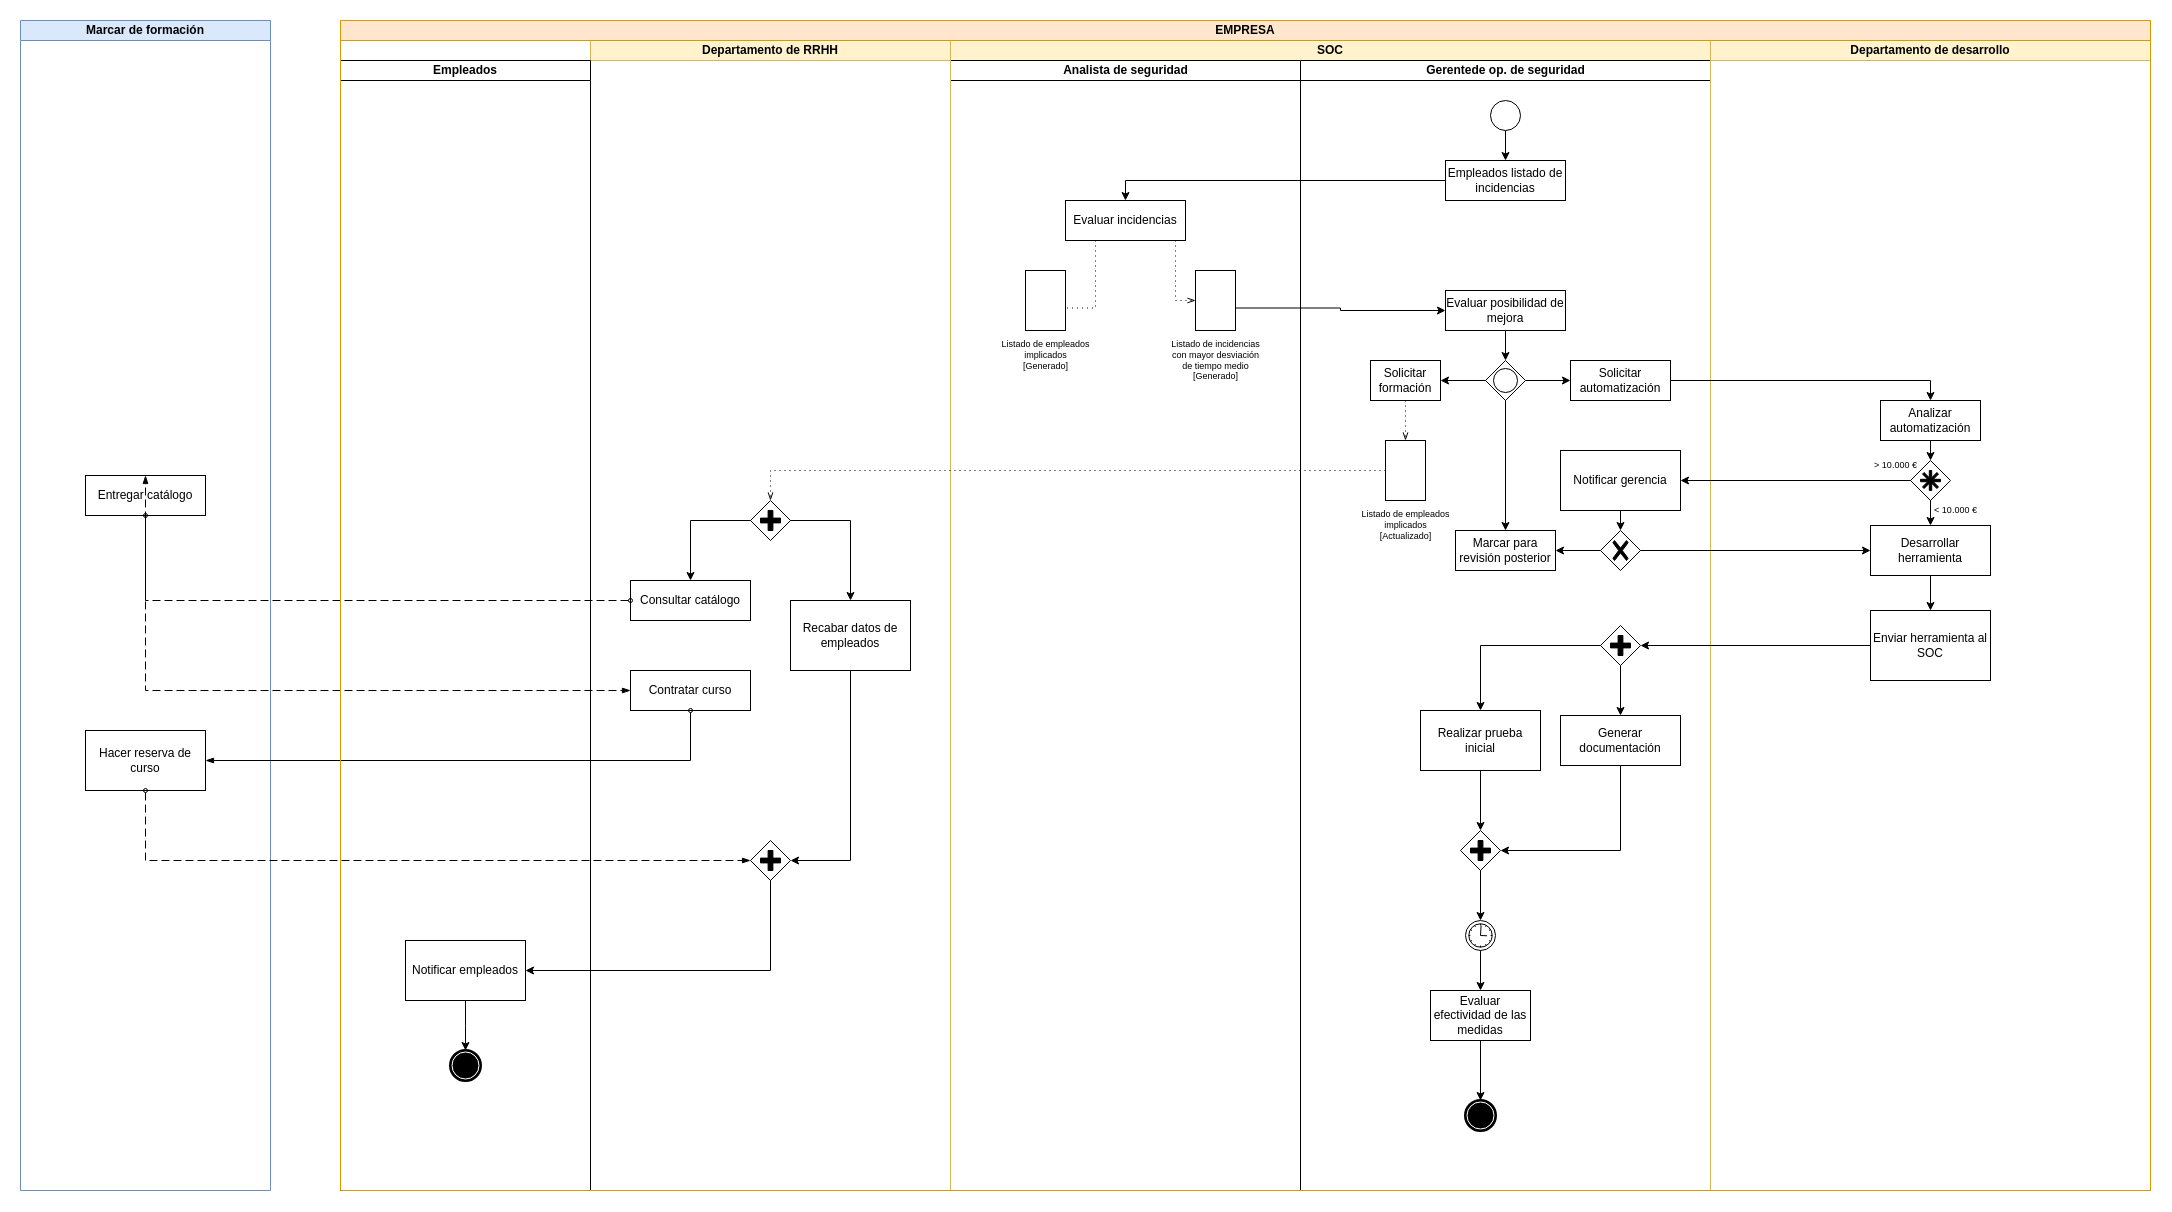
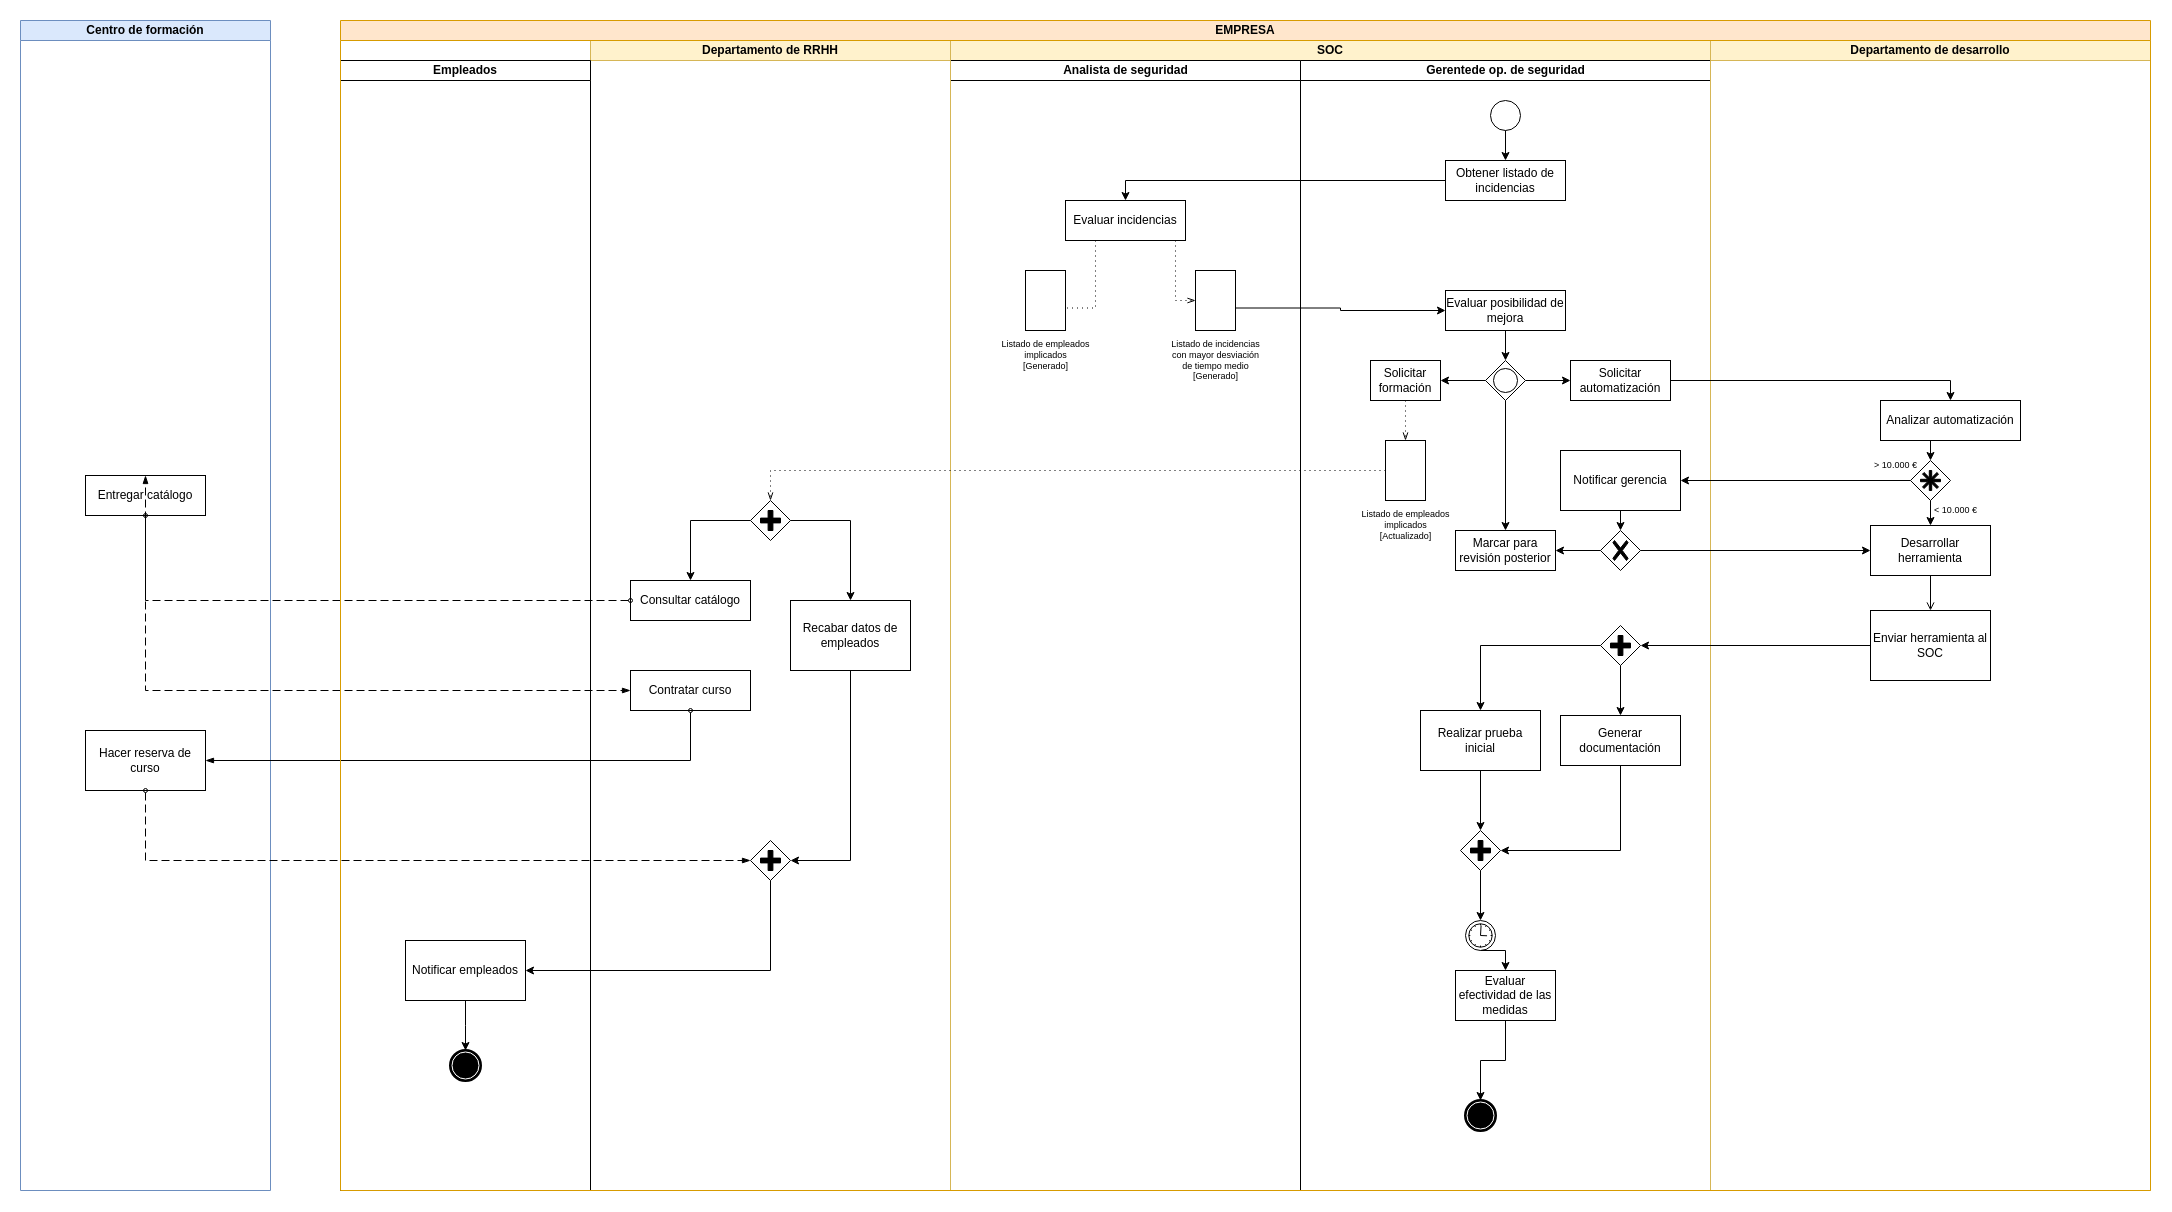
- <mxCell id="71" value="Marcar de formación" style="swimlane;startSize=20;whiteSpace=wrap;html=1;fillColor=#dae8fc;strokeColor=#6c8ebf;" vertex="1" parent="1"><mxGeometry x="20" y="20" width="250" height="1170" as="geometry" /></mxCell>
+ <mxCell id="71" value="Centro de formación" style="swimlane;startSize=20;whiteSpace=wrap;html=1;fillColor=#dae8fc;strokeColor=#6c8ebf;" vertex="1" parent="1"><mxGeometry x="20" y="20" width="250" height="1170" as="geometry" /></mxCell>
- <mxCell id="15" value="Empleados listado de incidencias" style="points=[[0.25,0,0],[0.5,0,0],[0.75,0,0],[1,0.25,0],[1,0.5,0],[1,0.75,0],[0.75,1,0],[0.5,1,0],[0.25,1,0],[0,0.75,0],[0,0.5,0],[0,0.25,0]];shape=mxgraph.bpmn.task2;whiteSpace=wrap;rectStyle=rounded;size=10;html=1;container=1;expand=0;collapsible=0;taskMarker=abstract;" vertex="1" parent="13"><mxGeometry x="145" y="100" width="120" height="40" as="geometry" /></mxCell>
+ <mxCell id="15" value="Obtener listado de incidencias" style="points=[[0.25,0,0],[0.5,0,0],[0.75,0,0],[1,0.25,0],[1,0.5,0],[1,0.75,0],[0.75,1,0],[0.5,1,0],[0.25,1,0],[0,0.75,0],[0,0.5,0],[0,0.25,0]];shape=mxgraph.bpmn.task2;whiteSpace=wrap;rectStyle=rounded;size=10;html=1;container=1;expand=0;collapsible=0;taskMarker=abstract;" vertex="1" parent="13"><mxGeometry x="145" y="100" width="120" height="40" as="geometry" /></mxCell>
- <mxCell id="58" value="Analizar automatización" style="points=[[0.25,0,0],[0.5,0,0],[0.75,0,0],[1,0.25,0],[1,0.5,0],[1,0.75,0],[0.75,1,0],[0.5,1,0],[0.25,1,0],[0,0.75,0],[0,0.5,0],[0,0.25,0]];shape=mxgraph.bpmn.task2;whiteSpace=wrap;rectStyle=rounded;size=10;html=1;container=1;expand=0;collapsible=0;taskMarker=abstract;" vertex="1" parent="56"><mxGeometry x="170" y="360" width="100" height="40" as="geometry" /></mxCell>
+ <mxCell id="58" value="Analizar automatización" style="points=[[0.25,0,0],[0.5,0,0],[0.75,0,0],[1,0.25,0],[1,0.5,0],[1,0.75,0],[0.75,1,0],[0.5,1,0],[0.25,1,0],[0,0.75,0],[0,0.5,0],[0,0.25,0]];shape=mxgraph.bpmn.task2;whiteSpace=wrap;rectStyle=rounded;size=10;html=1;container=1;expand=0;collapsible=0;taskMarker=abstract;" vertex="1" parent="56"><mxGeometry x="170" y="360" width="140" height="40" as="geometry" /></mxCell>
- <mxCell id="60" style="edgeStyle=orthogonalEdgeStyle;rounded=0;orthogonalLoop=1;jettySize=auto;html=1;exitX=0.5;exitY=1;exitDx=0;exitDy=0;exitPerimeter=0;" edge="1" parent="56" source="61" target="65"><mxGeometry relative="1" as="geometry" /></mxCell>
+ <mxCell id="60" style="edgeStyle=orthogonalEdgeStyle;rounded=0;orthogonalLoop=1;jettySize=auto;html=1;exitX=0.5;exitY=1;exitDx=0;exitDy=0;exitPerimeter=0;endArrow=open;" edge="1" parent="56" source="61" target="65"><mxGeometry relative="1" as="geometry" /></mxCell>
- <mxCell id="44" value="Evaluar efectividad de las medidas" style="points=[[0.25,0,0],[0.5,0,0],[0.75,0,0],[1,0.25,0],[1,0.5,0],[1,0.75,0],[0.75,1,0],[0.5,1,0],[0.25,1,0],[0,0.75,0],[0,0.5,0],[0,0.25,0]];shape=mxgraph.bpmn.task2;whiteSpace=wrap;rectStyle=rounded;size=10;html=1;container=1;expand=0;collapsible=0;taskMarker=abstract;" vertex="1" parent="13"><mxGeometry x="130" y="930" width="100" height="50" as="geometry" /></mxCell>
+ <mxCell id="44" value="Evaluar efectividad de las medidas" style="points=[[0.25,0,0],[0.5,0,0],[0.75,0,0],[1,0.25,0],[1,0.5,0],[1,0.75,0],[0.75,1,0],[0.5,1,0],[0.25,1,0],[0,0.75,0],[0,0.5,0],[0,0.25,0]];shape=mxgraph.bpmn.task2;whiteSpace=wrap;rectStyle=rounded;size=10;html=1;container=1;expand=0;collapsible=0;taskMarker=abstract;" vertex="1" parent="13"><mxGeometry x="155" y="910" width="100" height="50" as="geometry" /></mxCell>
